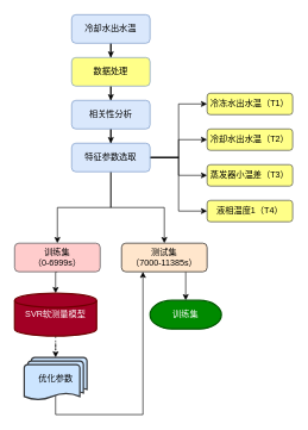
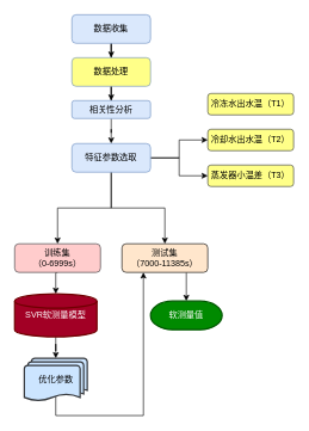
- <mxCell id="3" value="冷却水出水温" style="rounded=1;whiteSpace=wrap;html=1;shadow=0;strokeWidth=1;glass=0;fillColor=#dae8fc;strokeColor=#6c8ebf;" parent="1" vertex="1"><mxGeometry x="100" y="20" width="110" height="40" as="geometry" /></mxCell>
+ <mxCell id="3" value="数据收集" style="rounded=1;whiteSpace=wrap;html=1;shadow=0;strokeWidth=1;glass=0;fillColor=#dae8fc;strokeColor=#6c8ebf;" parent="1" vertex="1"><mxGeometry x="100" y="20" width="110" height="40" as="geometry" /></mxCell>
- <mxCell id="8" value="" style="edgeStyle=orthogonalEdgeStyle;rounded=0;orthogonalLoop=1;jettySize=auto;html=1;entryX=0;entryY=0.5;entryDx=0;entryDy=0;" parent="1" source="14" target="15" edge="1"><mxGeometry relative="1" as="geometry" /></mxCell>
- <mxCell id="7" value="相关性分析" style="rounded=1;whiteSpace=wrap;html=1;shadow=0;strokeWidth=1;glass=0;fillColor=#dae8fc;strokeColor=#6c8ebf;" parent="1" vertex="1"><mxGeometry x="100" y="140" width="110" height="40" as="geometry" /></mxCell>
+ <mxCell id="7" value="相关性分析" style="rounded=1;whiteSpace=wrap;html=1;shadow=0;strokeWidth=1;glass=0;fillColor=#dae8fc;strokeColor=#6c8ebf;" parent="1" vertex="1"><mxGeometry x="100" y="140" width="110" height="25" as="geometry" /></mxCell>
- <mxCell id="11" style="edgeStyle=orthogonalEdgeStyle;rounded=0;orthogonalLoop=1;jettySize=auto;html=1;exitX=1;exitY=0.5;exitDx=0;exitDy=0;entryX=0;entryY=0.5;entryDx=0;entryDy=0;" parent="1" source="14" target="17" edge="1"><mxGeometry relative="1" as="geometry" /></mxCell>
- <mxCell id="17" value="液相温度1（T4）" style="rounded=1;whiteSpace=wrap;html=1;shadow=0;strokeWidth=1;glass=0;fillColor=#ffff88;strokeColor=#36393d;" parent="1" vertex="1"><mxGeometry x="290" y="280" width="120" height="30" as="geometry" /></mxCell>
- <mxCell id="27" value="训练集" style="strokeWidth=2;html=1;shape=mxgraph.flowchart.terminator;whiteSpace=wrap;fillColor=#008a00;strokeColor=#005700;fontColor=#ffffff;" parent="1" vertex="1"><mxGeometry x="210" y="420" width="100" height="40" as="geometry" /></mxCell>
+ <mxCell id="27" value="软测量值" style="strokeWidth=2;html=1;shape=mxgraph.flowchart.terminator;whiteSpace=wrap;fillColor=#008a00;strokeColor=#005700;fontColor=#ffffff;" parent="1" vertex="1"><mxGeometry x="210" y="420" width="100" height="40" as="geometry" /></mxCell>
- <mxCell id="23" value="" style="edgeStyle=orthogonalEdgeStyle;rounded=0;orthogonalLoop=1;jettySize=auto;html=1;dashed=1;" parent="1" source="24" target="26" edge="1"><mxGeometry relative="1" as="geometry" /></mxCell>
+ <mxCell id="23" value="" style="edgeStyle=orthogonalEdgeStyle;rounded=0;orthogonalLoop=1;jettySize=auto;html=1;" parent="1" source="24" target="26" edge="1"><mxGeometry relative="1" as="geometry" /></mxCell>
